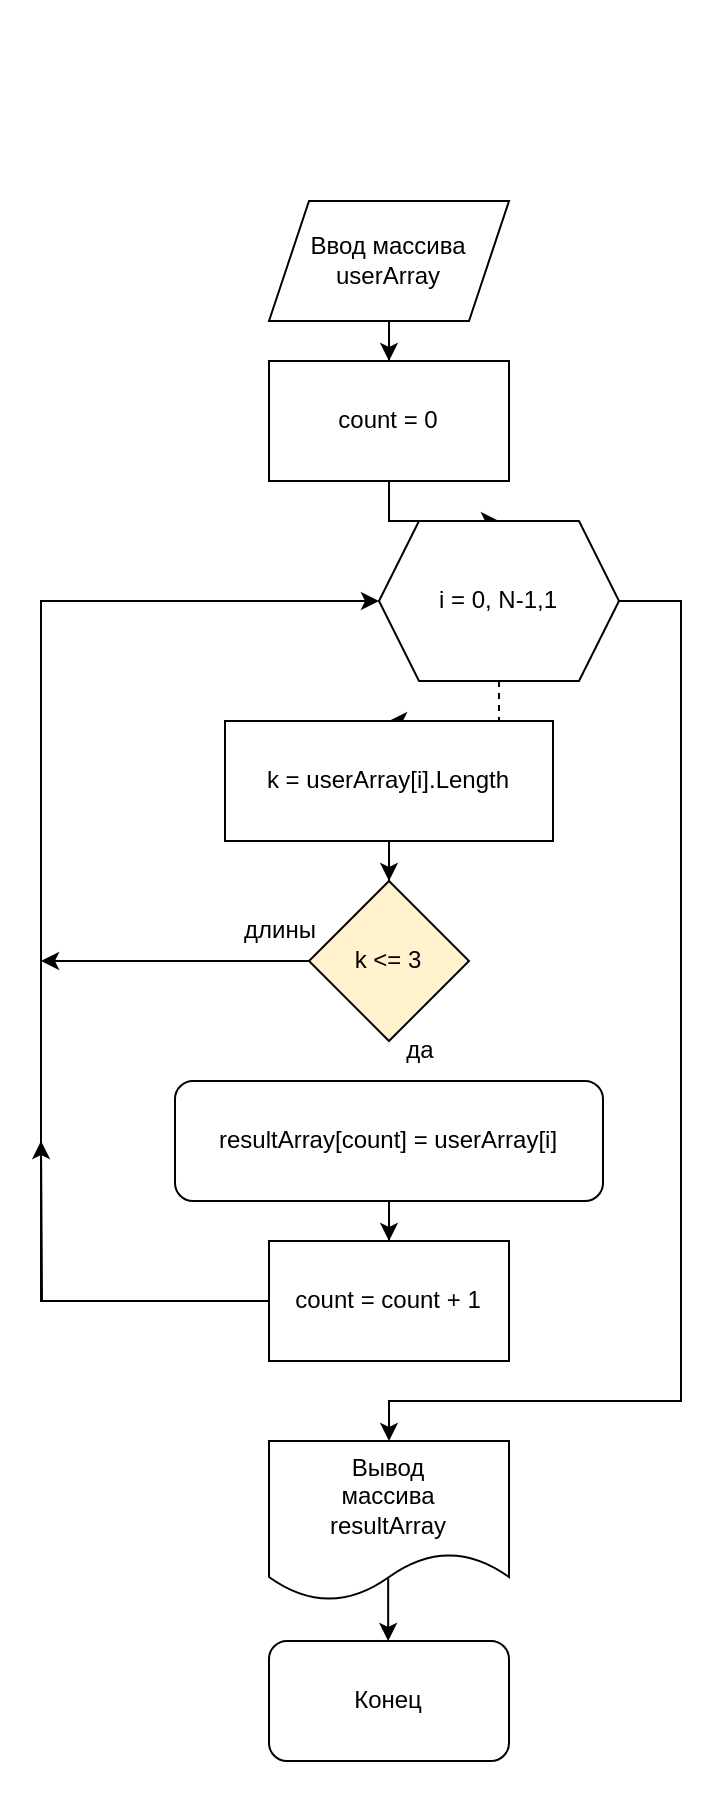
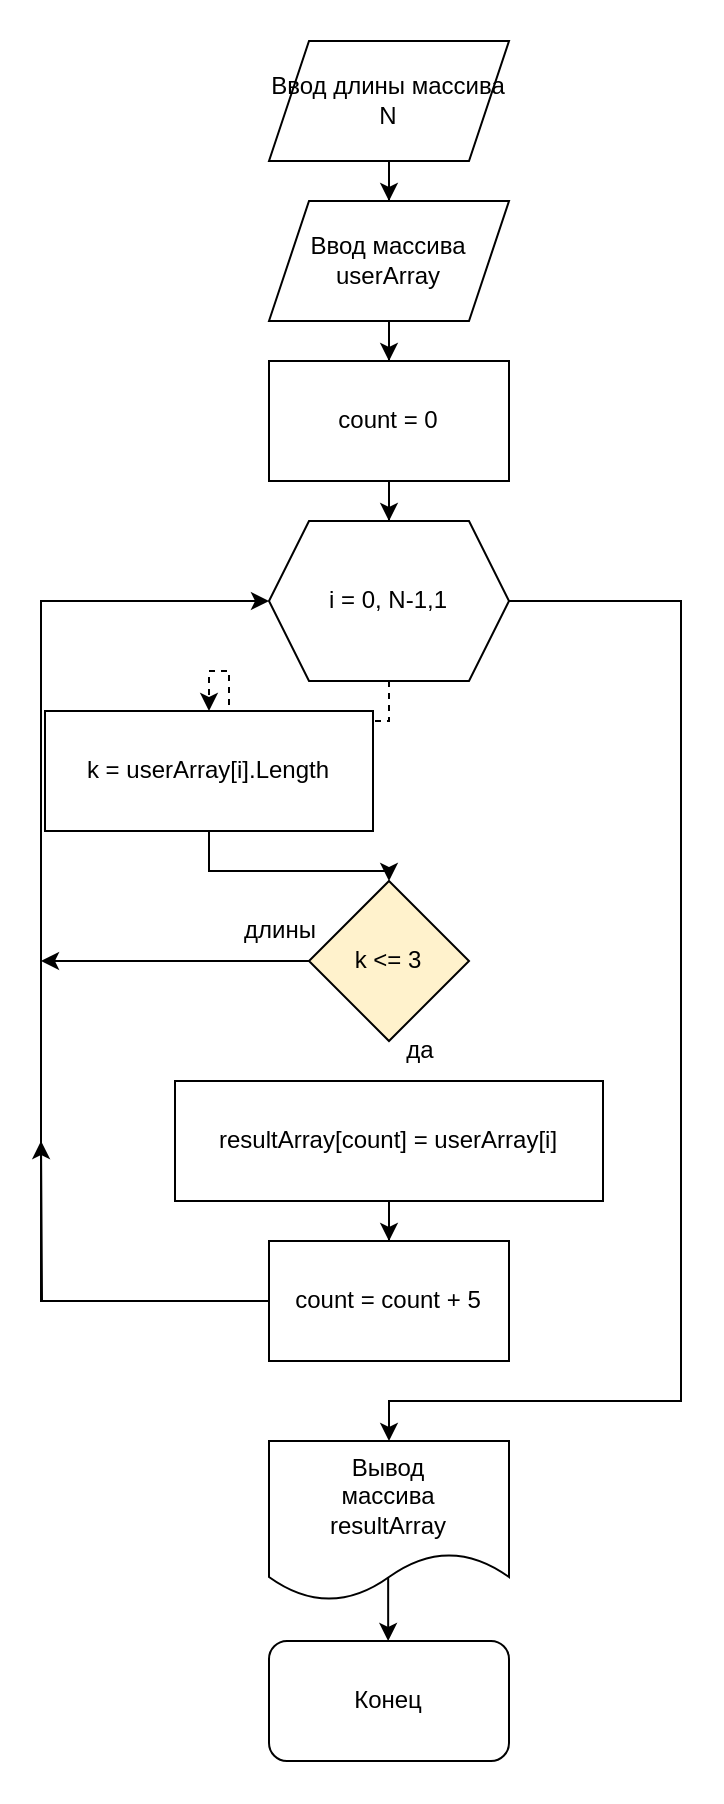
+ <mxCell id="3" value="Ввод длины массива N" style="shape=parallelogram;perimeter=parallelogramPerimeter;whiteSpace=wrap;html=1;fixedSize=1;" vertex="1" parent="1"><mxGeometry x="134" y="20" width="120" height="60" as="geometry" /></mxCell>
+ <mxCell id="2" style="edgeStyle=orthogonalEdgeStyle;rounded=0;orthogonalLoop=1;jettySize=auto;html=1;entryX=0.5;entryY=0;entryDx=0;entryDy=0;" edge="1" parent="1" source="3" target="5"><mxGeometry relative="1" as="geometry" /></mxCell>
- <mxCell id="10" value="i = 0, N-1,1" style="shape=hexagon;perimeter=hexagonPerimeter2;whiteSpace=wrap;html=1;fixedSize=1;" vertex="1" parent="1"><mxGeometry x="189" y="260" width="120" height="80" as="geometry" /></mxCell>
+ <mxCell id="10" value="i = 0, N-1,1" style="shape=hexagon;perimeter=hexagonPerimeter2;whiteSpace=wrap;html=1;fixedSize=1;" vertex="1" parent="1"><mxGeometry x="134" y="260" width="120" height="80" as="geometry" /></mxCell>
- <mxCell id="14" value="k = userArray[i].Length" style="rounded=0;whiteSpace=wrap;html=1;" vertex="1" parent="1"><mxGeometry x="112" y="360" width="164" height="60" as="geometry" /></mxCell>
+ <mxCell id="14" value="k = userArray[i].Length" style="rounded=0;whiteSpace=wrap;html=1;" vertex="1" parent="1"><mxGeometry x="22" y="355" width="164" height="60" as="geometry" /></mxCell>
- <mxCell id="16" value="resultArray[count] = userArray[i]" style="whiteSpace=wrap;html=1;rounded=1;" vertex="1" parent="1"><mxGeometry x="87" y="540" width="214" height="60" as="geometry" /></mxCell>
+ <mxCell id="16" value="resultArray[count] = userArray[i]" style="rounded=0;whiteSpace=wrap;html=1;" vertex="1" parent="1"><mxGeometry x="87" y="540" width="214" height="60" as="geometry" /></mxCell>
- <mxCell id="19" value="count = count + 1" style="rounded=0;whiteSpace=wrap;html=1;" vertex="1" parent="1"><mxGeometry x="134" y="620" width="120" height="60" as="geometry" /></mxCell>
+ <mxCell id="19" value="count = count + 5" style="rounded=0;whiteSpace=wrap;html=1;" vertex="1" parent="1"><mxGeometry x="134" y="620" width="120" height="60" as="geometry" /></mxCell>
